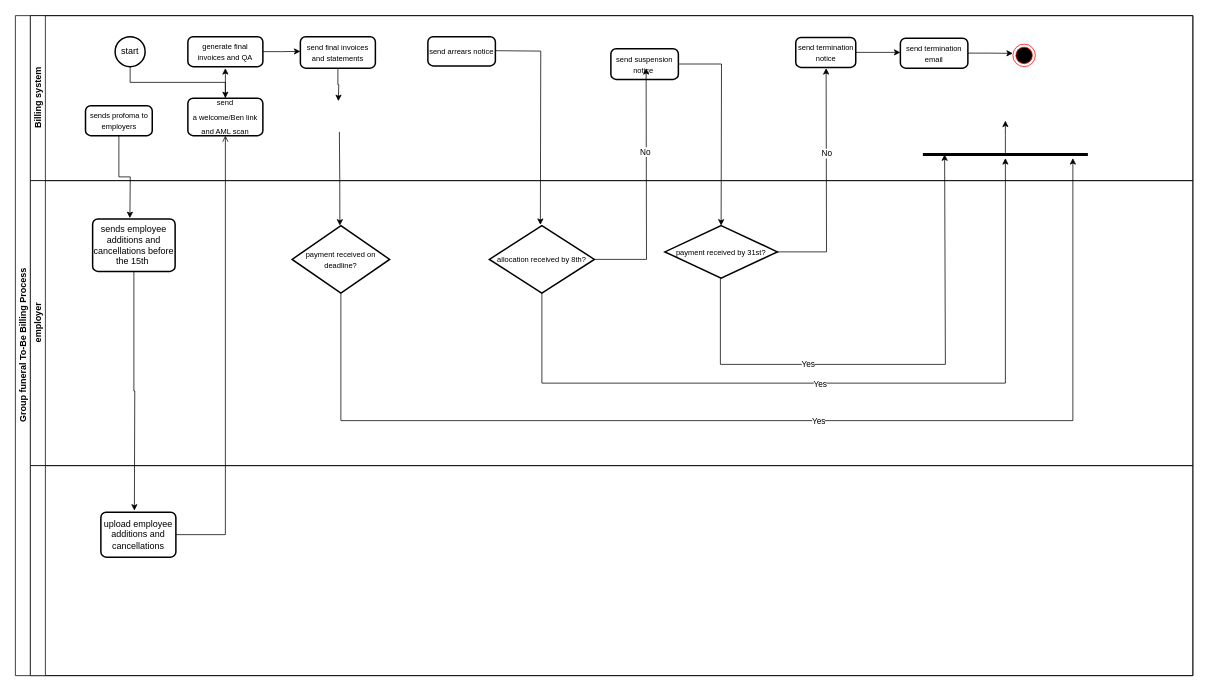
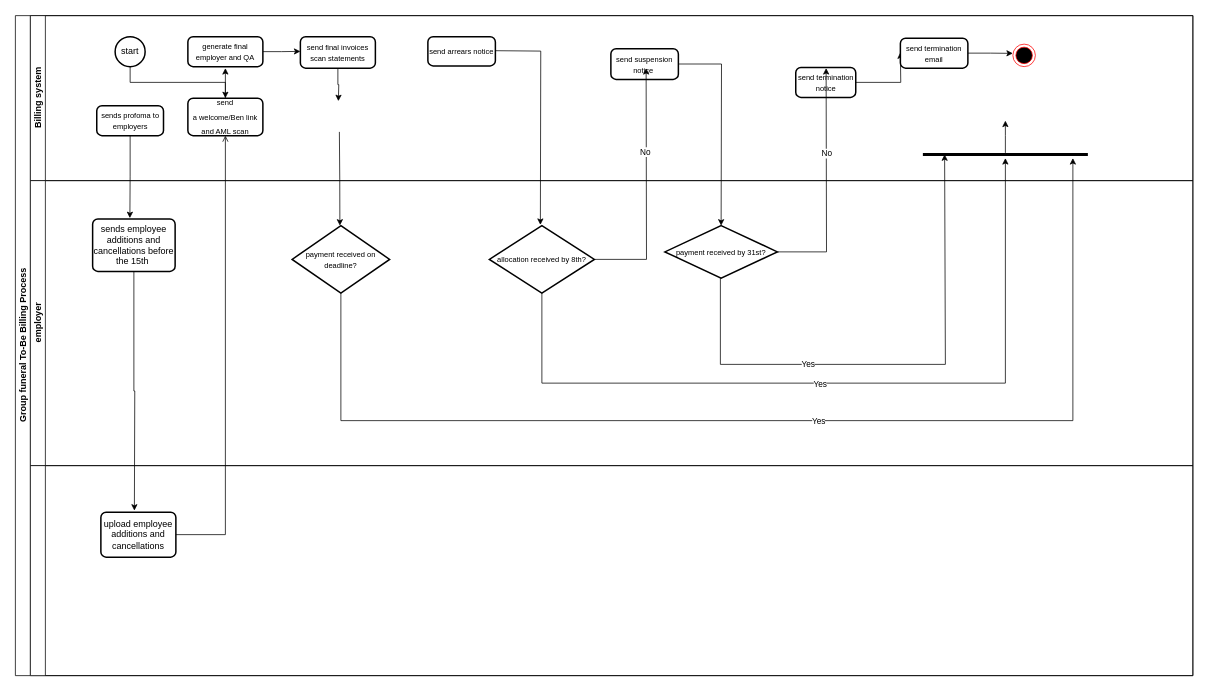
- <mxCell id="9" value="&lt;font style=&quot;font-size: 10px;&quot;&gt;generate final invoices and QA&lt;/font&gt;" style="rounded=1;whiteSpace=wrap;html=1;absoluteArcSize=1;arcSize=14;strokeWidth=2;" parent="3" vertex="1"><mxGeometry x="210" y="28" width="100" height="40" as="geometry" /></mxCell>
+ <mxCell id="9" value="&lt;font style=&quot;font-size: 10px;&quot;&gt;generate final employer and QA&lt;/font&gt;" style="rounded=1;whiteSpace=wrap;html=1;absoluteArcSize=1;arcSize=14;strokeWidth=2;" parent="3" vertex="1"><mxGeometry x="210" y="28" width="100" height="40" as="geometry" /></mxCell>
- <mxCell id="11" value="&lt;font style=&quot;font-size: 10px;&quot;&gt;send final invoices and statements&lt;/font&gt;" style="rounded=1;whiteSpace=wrap;html=1;absoluteArcSize=1;arcSize=14;strokeWidth=2;" parent="3" vertex="1"><mxGeometry x="360" y="28" width="100" height="42" as="geometry" /></mxCell>
+ <mxCell id="11" value="&lt;font style=&quot;font-size: 10px;&quot;&gt;send final invoices scan statements&lt;/font&gt;" style="rounded=1;whiteSpace=wrap;html=1;absoluteArcSize=1;arcSize=14;strokeWidth=2;" parent="3" vertex="1"><mxGeometry x="360" y="28" width="100" height="42" as="geometry" /></mxCell>
- <mxCell id="20" value="&lt;font style=&quot;font-size: 10px;&quot;&gt;send termination notice&lt;/font&gt;" style="rounded=1;whiteSpace=wrap;html=1;absoluteArcSize=1;arcSize=14;strokeWidth=2;" parent="3" vertex="1"><mxGeometry x="1020.5" y="29" width="80" height="40" as="geometry" /></mxCell>
+ <mxCell id="20" value="&lt;font style=&quot;font-size: 10px;&quot;&gt;send termination notice&lt;/font&gt;" style="rounded=1;whiteSpace=wrap;html=1;absoluteArcSize=1;arcSize=14;strokeWidth=2;" parent="3" vertex="1"><mxGeometry x="1020.5" y="69" width="80" height="40" as="geometry" /></mxCell>
- <mxCell id="5" value="&lt;span style=&quot;font-family: Aptos, sans-serif;&quot; lang=&quot;EN-US&quot;&gt;&lt;font style=&quot;font-size: 10px;&quot;&gt;sends profoma to employers&lt;/font&gt;&lt;/span&gt;" style="rounded=1;whiteSpace=wrap;html=1;absoluteArcSize=1;arcSize=14;strokeWidth=2;" parent="3" vertex="1"><mxGeometry x="73.5" y="120" width="89" height="40" as="geometry" /></mxCell>
+ <mxCell id="5" value="&lt;span style=&quot;font-family: Aptos, sans-serif;&quot; lang=&quot;EN-US&quot;&gt;&lt;font style=&quot;font-size: 10px;&quot;&gt;sends profoma to employers&lt;/font&gt;&lt;/span&gt;" style="rounded=1;whiteSpace=wrap;html=1;absoluteArcSize=1;arcSize=14;strokeWidth=2;" parent="3" vertex="1"><mxGeometry x="88.5" y="120" width="89" height="40" as="geometry" /></mxCell>
